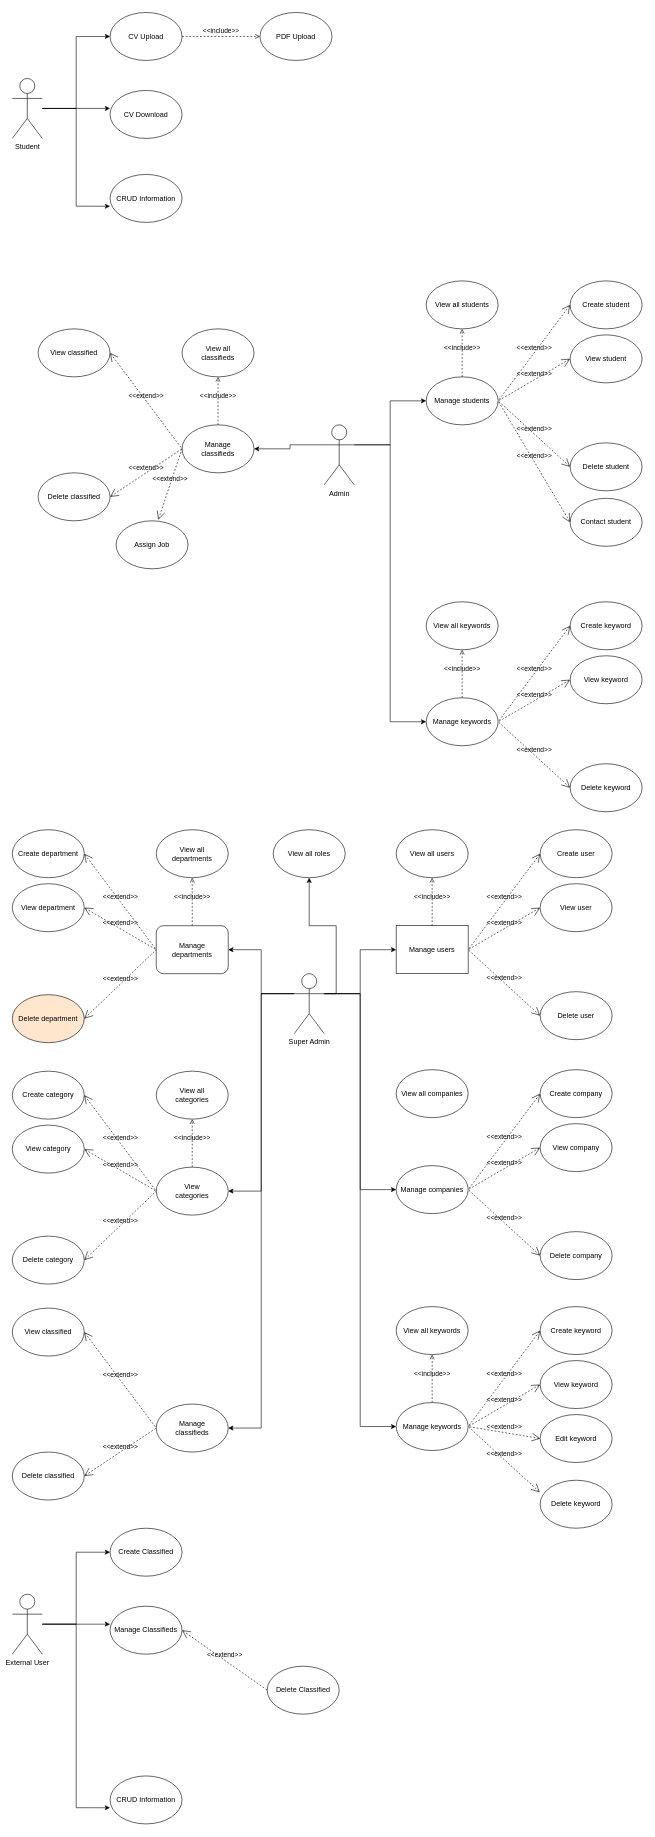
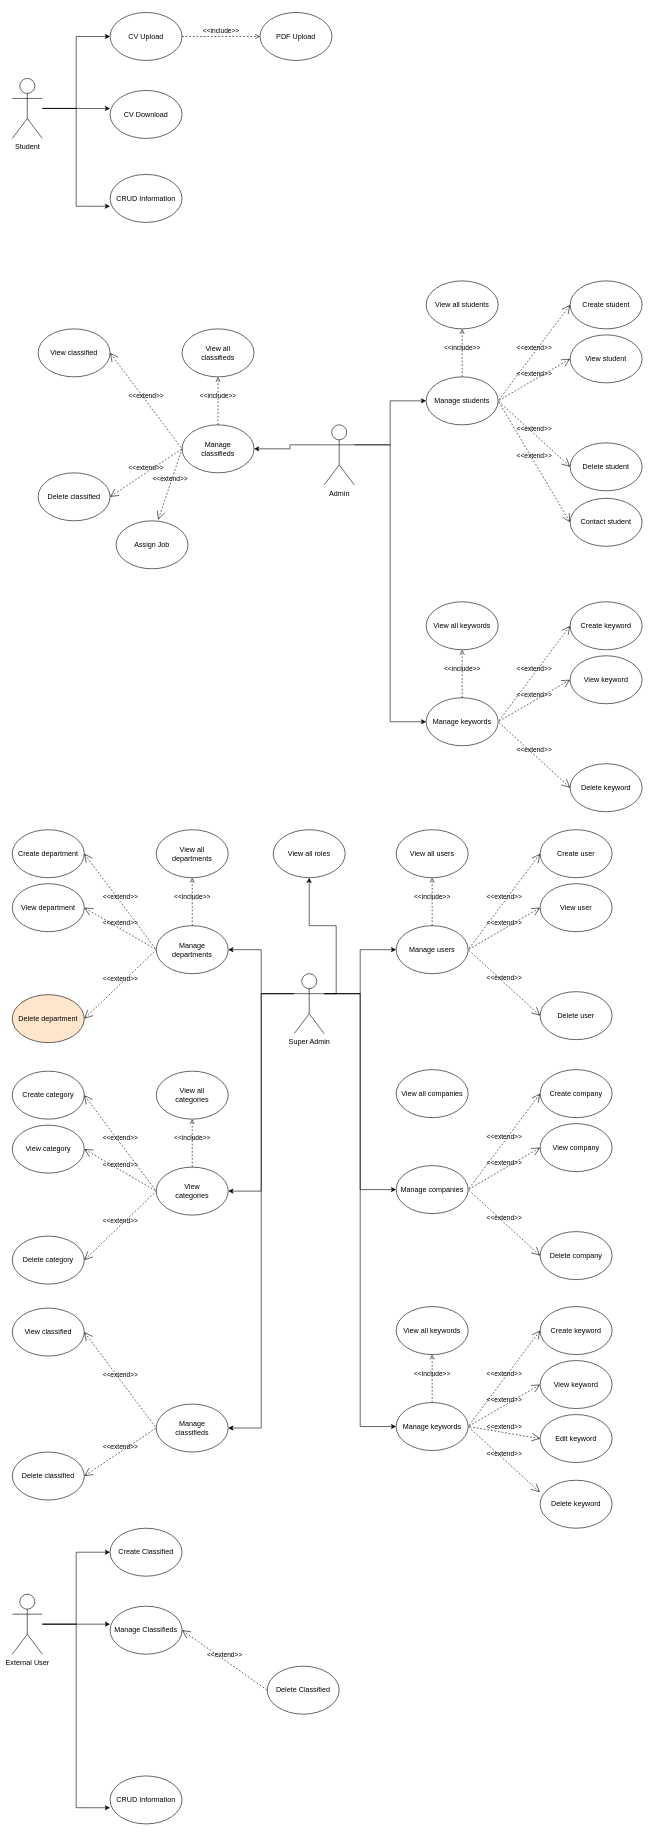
- <mxCell id="37" value="Manage&lt;br&gt;departments" style="whiteSpace=wrap;html=1;rounded=1;" parent="1" vertex="1"><mxGeometry x="260" y="1542.5" width="120" height="80" as="geometry" /></mxCell>
+ <mxCell id="37" value="Manage&lt;br&gt;departments" style="ellipse;whiteSpace=wrap;html=1;" parent="1" vertex="1"><mxGeometry x="260" y="1542.5" width="120" height="80" as="geometry" /></mxCell>
- <mxCell id="19" value="Manage users" style="whiteSpace=wrap;html=1;rounded=0;" parent="1" vertex="1"><mxGeometry x="660" y="1542.5" width="120" height="80" as="geometry" /></mxCell>
+ <mxCell id="19" value="Manage users" style="ellipse;whiteSpace=wrap;html=1;" parent="1" vertex="1"><mxGeometry x="660" y="1542.5" width="120" height="80" as="geometry" /></mxCell>
